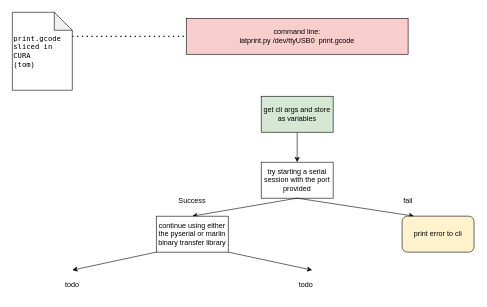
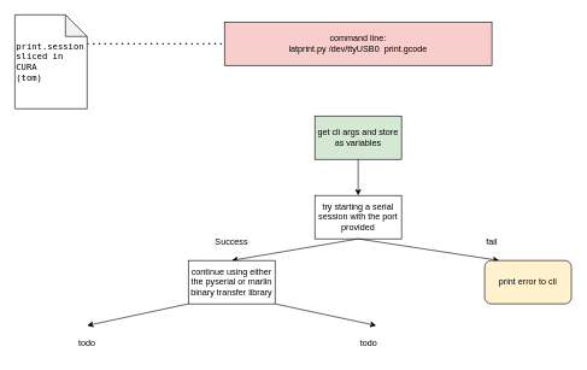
- <mxCell id="4" value="&lt;pre&gt;print.gcode&lt;br&gt;sliced in&lt;br&gt;CURA&lt;br&gt;(tom)&lt;/pre&gt;" style="shape=note;whiteSpace=wrap;html=1;backgroundOutline=1;darkOpacity=0.05;align=left;" vertex="1" parent="1"><mxGeometry x="20" y="20" width="100" height="130" as="geometry" /></mxCell>
+ <mxCell id="4" value="&lt;pre&gt;print.session&lt;br&gt;sliced in&lt;br&gt;CURA&lt;br&gt;(tom)&lt;/pre&gt;" style="shape=note;whiteSpace=wrap;html=1;backgroundOutline=1;darkOpacity=0.05;align=left;" vertex="1" parent="1"><mxGeometry x="20" y="20" width="100" height="130" as="geometry" /></mxCell>
